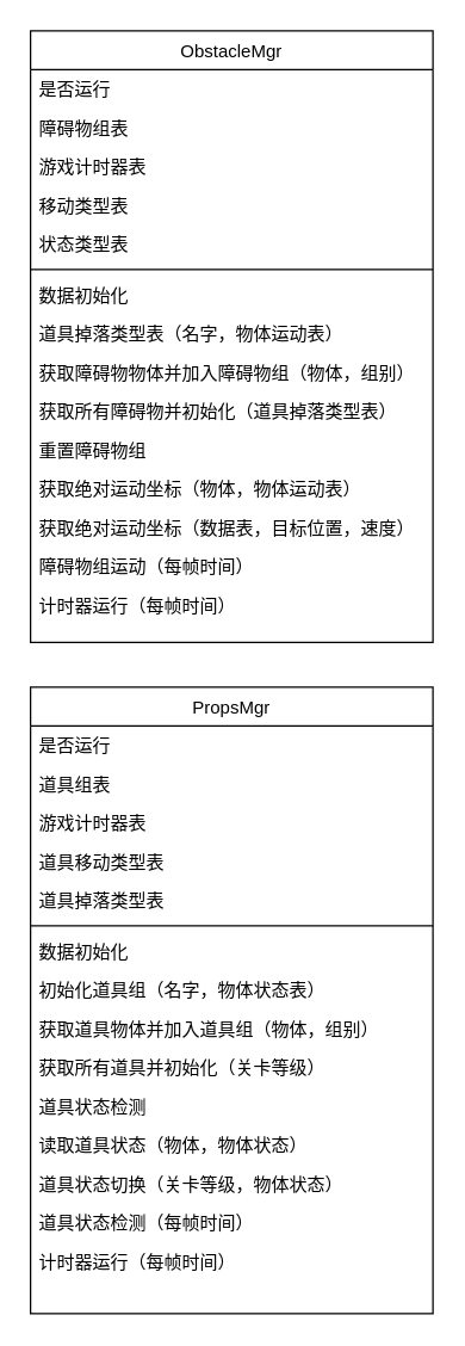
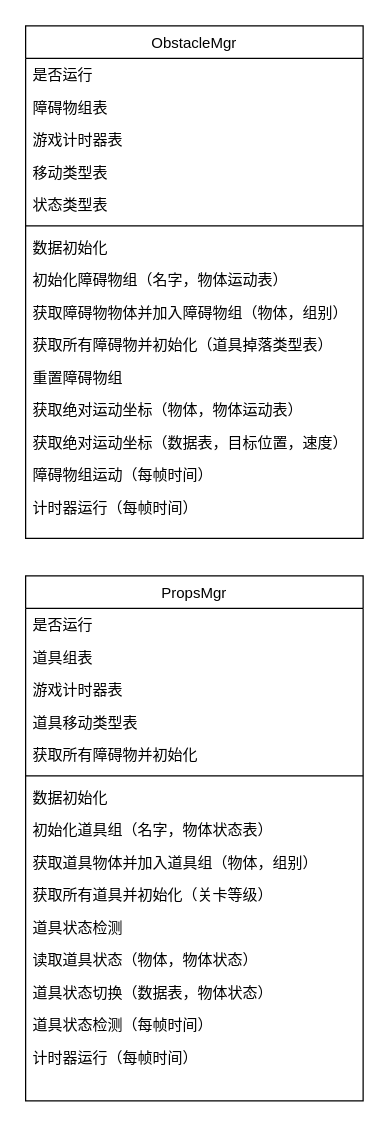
- <mxCell id="10" value="道具掉落类型表（名字，物体运动表）&#10;" style="text;align=left;verticalAlign=top;spacingLeft=4;spacingRight=4;overflow=hidden;rotatable=0;points=[[0,0.5],[1,0.5]];portConstraint=eastwest;" parent="2" vertex="1"><mxGeometry y="190" width="270" height="26" as="geometry" /></mxCell>
+ <mxCell id="10" value="初始化障碍物组（名字，物体运动表）&#10;" style="text;align=left;verticalAlign=top;spacingLeft=4;spacingRight=4;overflow=hidden;rotatable=0;points=[[0,0.5],[1,0.5]];portConstraint=eastwest;" parent="2" vertex="1"><mxGeometry y="190" width="270" height="26" as="geometry" /></mxCell>
- <mxCell id="23" value="道具掉落类型表" style="text;align=left;verticalAlign=top;spacingLeft=4;spacingRight=4;overflow=hidden;rotatable=0;points=[[0,0.5],[1,0.5]];portConstraint=eastwest;rounded=0;shadow=0;html=0;" vertex="1" parent="18"><mxGeometry y="130" width="270" height="26" as="geometry" /></mxCell>
+ <mxCell id="23" value="获取所有障碍物并初始化" style="text;align=left;verticalAlign=top;spacingLeft=4;spacingRight=4;overflow=hidden;rotatable=0;points=[[0,0.5],[1,0.5]];portConstraint=eastwest;rounded=0;shadow=0;html=0;" vertex="1" parent="18"><mxGeometry y="130" width="270" height="26" as="geometry" /></mxCell>
- <mxCell id="31" value="道具状态切换（关卡等级，物体状态）" style="text;align=left;verticalAlign=top;spacingLeft=4;spacingRight=4;overflow=hidden;rotatable=0;points=[[0,0.5],[1,0.5]];portConstraint=eastwest;" vertex="1" parent="18"><mxGeometry y="320" width="270" height="26" as="geometry" /></mxCell>
+ <mxCell id="31" value="道具状态切换（数据表，物体状态）" style="text;align=left;verticalAlign=top;spacingLeft=4;spacingRight=4;overflow=hidden;rotatable=0;points=[[0,0.5],[1,0.5]];portConstraint=eastwest;" vertex="1" parent="18"><mxGeometry y="320" width="270" height="26" as="geometry" /></mxCell>
